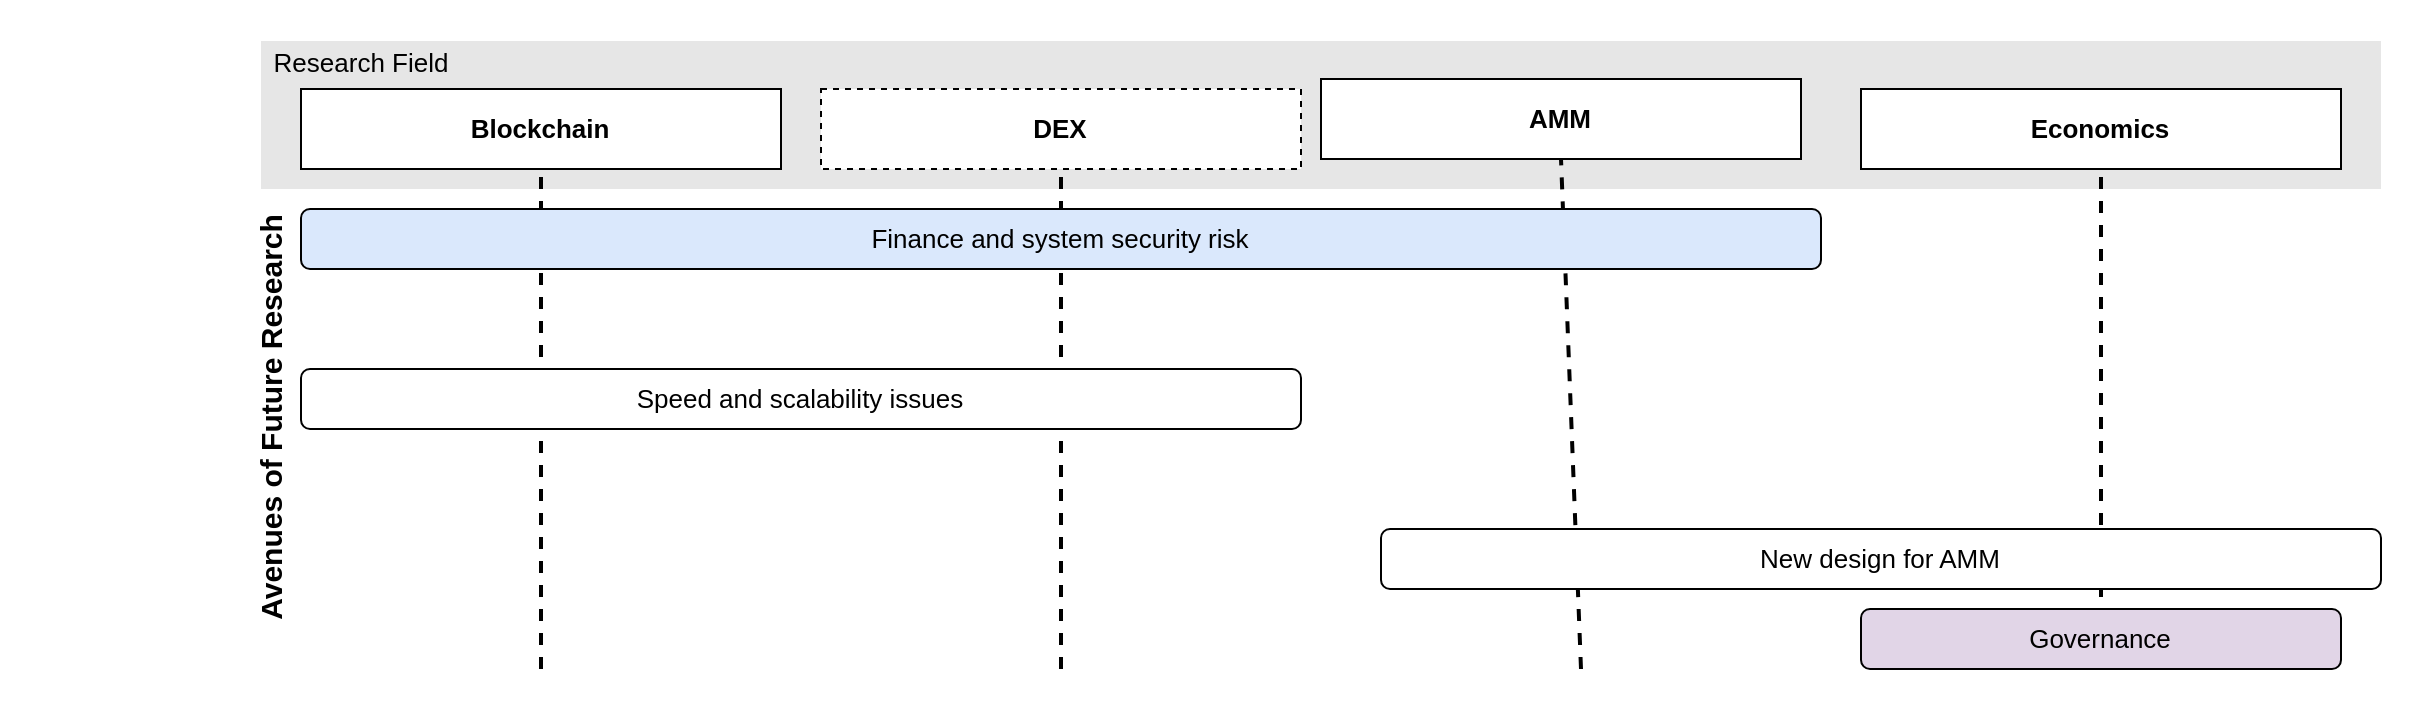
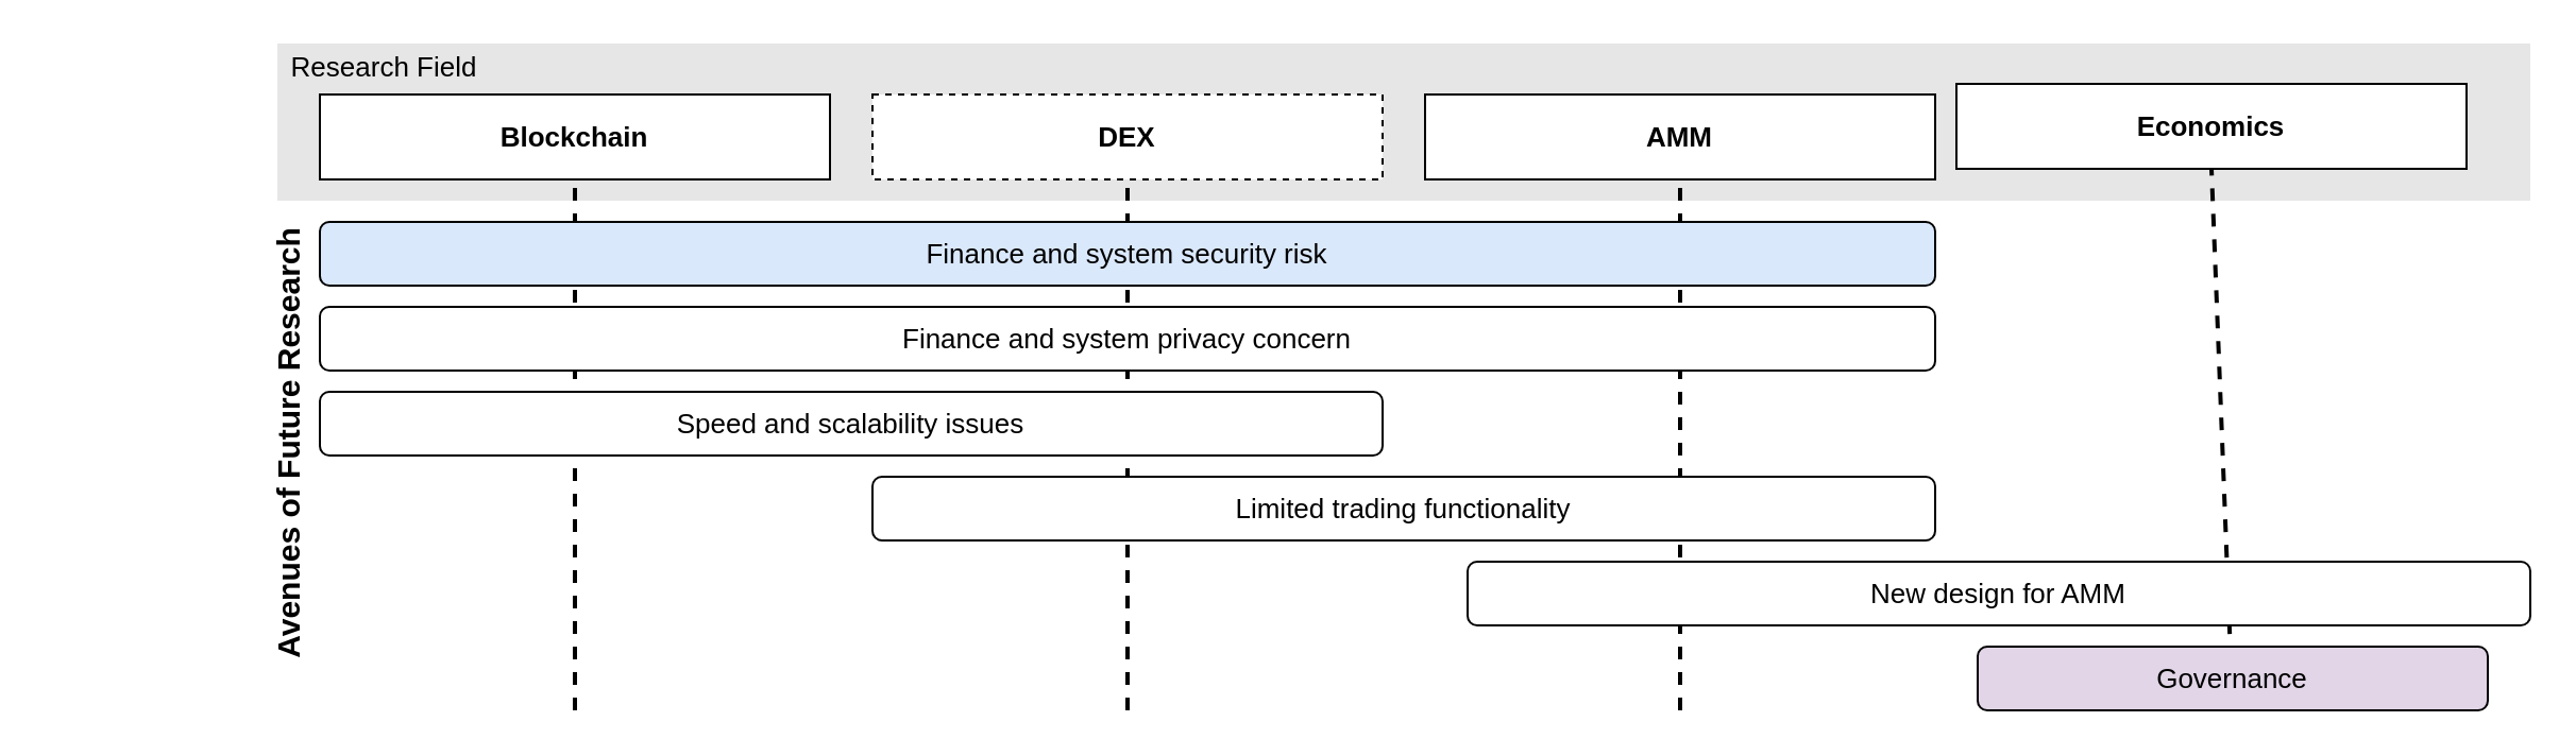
- <mxCell id="8" value="&lt;font style=&quot;font-size: 13px;&quot;&gt;&lt;b&gt;AMM&lt;/b&gt;&lt;/font&gt;" style="rounded=0;whiteSpace=wrap;html=1;fontSize=14;fillColor=#FFFFFF;" parent="1" vertex="1"><mxGeometry x="660" y="39" width="240" height="40" as="geometry" /></mxCell>
+ <mxCell id="8" value="&lt;font style=&quot;font-size: 13px;&quot;&gt;&lt;b&gt;AMM&lt;/b&gt;&lt;/font&gt;" style="rounded=0;whiteSpace=wrap;html=1;fontSize=14;fillColor=#FFFFFF;" parent="1" vertex="1"><mxGeometry x="670" y="44" width="240" height="40" as="geometry" /></mxCell>
- <mxCell id="10" value="&lt;span style=&quot;font-size: 13px;&quot;&gt;&lt;b&gt;Economics&lt;/b&gt;&lt;/span&gt;" style="rounded=0;whiteSpace=wrap;html=1;fontSize=14;fillColor=#FFFFFF;" parent="1" vertex="1"><mxGeometry x="930" y="44" width="240" height="40" as="geometry" /></mxCell>
+ <mxCell id="10" value="&lt;span style=&quot;font-size: 13px;&quot;&gt;&lt;b&gt;Economics&lt;/b&gt;&lt;/span&gt;" style="rounded=0;whiteSpace=wrap;html=1;fontSize=14;fillColor=#FFFFFF;" parent="1" vertex="1"><mxGeometry x="920" y="39" width="240" height="40" as="geometry" /></mxCell>
+ <mxCell id="13" value="&lt;div style=&quot;text-align: start;&quot;&gt;&lt;font face=&quot;sans-serif&quot;&gt;&lt;span style=&quot;font-size: 13px;&quot;&gt;Finance and system privacy concern&lt;/span&gt;&lt;/font&gt;&lt;br&gt;&lt;/div&gt;" style="rounded=1;whiteSpace=wrap;html=1;fontSize=14;fillColor=#FFFFFF;" parent="1" vertex="1"><mxGeometry x="150" y="144" width="760" height="30" as="geometry" /></mxCell>
+ <mxCell id="15" value="&lt;div style=&quot;text-align: start;&quot;&gt;&lt;font style=&quot;font-size: 13px;&quot;&gt;Limited trading functionality&lt;/font&gt;&lt;br&gt;&lt;/div&gt;" style="rounded=1;whiteSpace=wrap;html=1;fontSize=14;fillColor=#FFFFFF;" parent="1" vertex="1"><mxGeometry x="410" y="224" width="500" height="30" as="geometry" /></mxCell>
